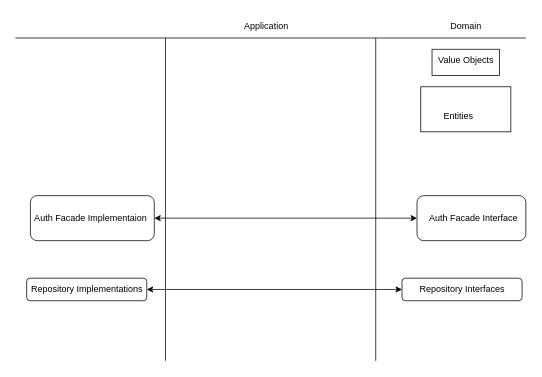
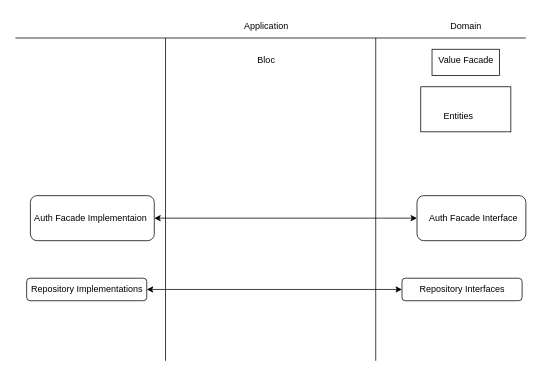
+ <mxCell id="7" value="Bloc" style="text;html=1;align=center;verticalAlign=middle;resizable=0;points=[];autosize=1;strokeColor=none;fillColor=none;" parent="1" vertex="1"><mxGeometry x="329" y="65" width="50" height="30" as="geometry" /></mxCell>
- <mxCell id="8" value="Value Objects" style="text;html=1;align=center;verticalAlign=middle;resizable=0;points=[];autosize=1;strokeColor=none;fillColor=none;" parent="1" vertex="1"><mxGeometry x="570" y="65" width="100" height="30" as="geometry" /></mxCell>
+ <mxCell id="8" value="Value Facade" style="text;html=1;align=center;verticalAlign=middle;resizable=0;points=[];autosize=1;strokeColor=none;fillColor=none;" parent="1" vertex="1"><mxGeometry x="570" y="65" width="100" height="30" as="geometry" /></mxCell>
